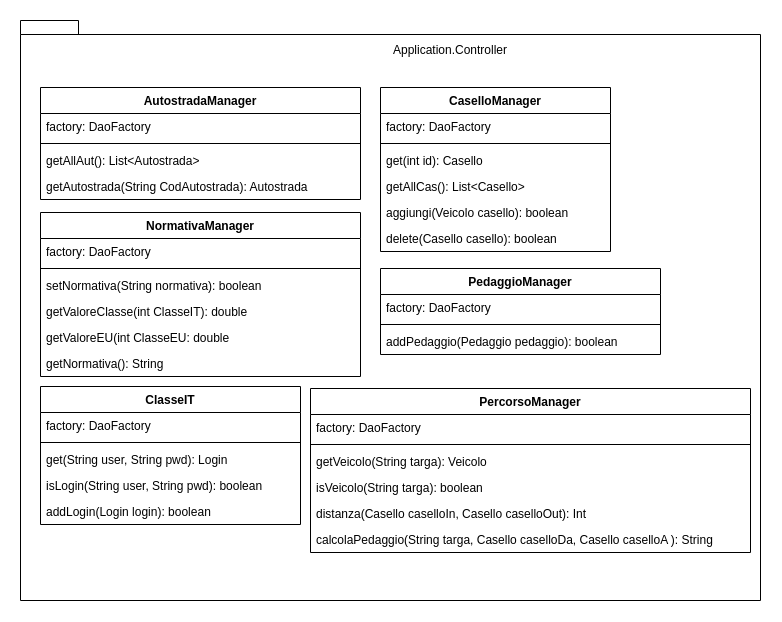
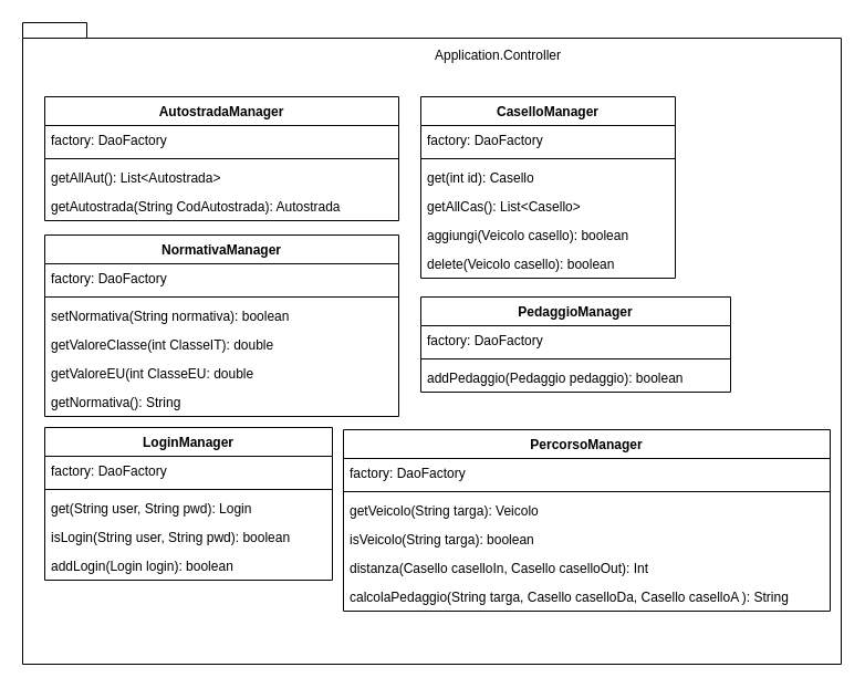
- <mxCell id="15" value="delete(Casello casello): boolean" style="text;strokeColor=none;fillColor=none;align=left;verticalAlign=top;spacingLeft=4;spacingRight=4;overflow=hidden;rotatable=0;points=[[0,0.5],[1,0.5]];portConstraint=eastwest;" vertex="1" parent="9"><mxGeometry y="138" width="230" height="26" as="geometry" /></mxCell>
+ <mxCell id="15" value="delete(Veicolo casello): boolean" style="text;strokeColor=none;fillColor=none;align=left;verticalAlign=top;spacingLeft=4;spacingRight=4;overflow=hidden;rotatable=0;points=[[0,0.5],[1,0.5]];portConstraint=eastwest;" vertex="1" parent="9"><mxGeometry y="138" width="230" height="26" as="geometry" /></mxCell>
- <mxCell id="16" value="ClasseIT" style="swimlane;fontStyle=1;align=center;verticalAlign=top;childLayout=stackLayout;horizontal=1;startSize=26;horizontalStack=0;resizeParent=1;resizeParentMax=0;resizeLast=0;collapsible=1;marginBottom=0;" parent="1" vertex="1"><mxGeometry x="40" y="386" width="260" height="138" as="geometry" /></mxCell>
+ <mxCell id="16" value="LoginManager" style="swimlane;fontStyle=1;align=center;verticalAlign=top;childLayout=stackLayout;horizontal=1;startSize=26;horizontalStack=0;resizeParent=1;resizeParentMax=0;resizeLast=0;collapsible=1;marginBottom=0;" parent="1" vertex="1"><mxGeometry x="40" y="386" width="260" height="138" as="geometry" /></mxCell>
